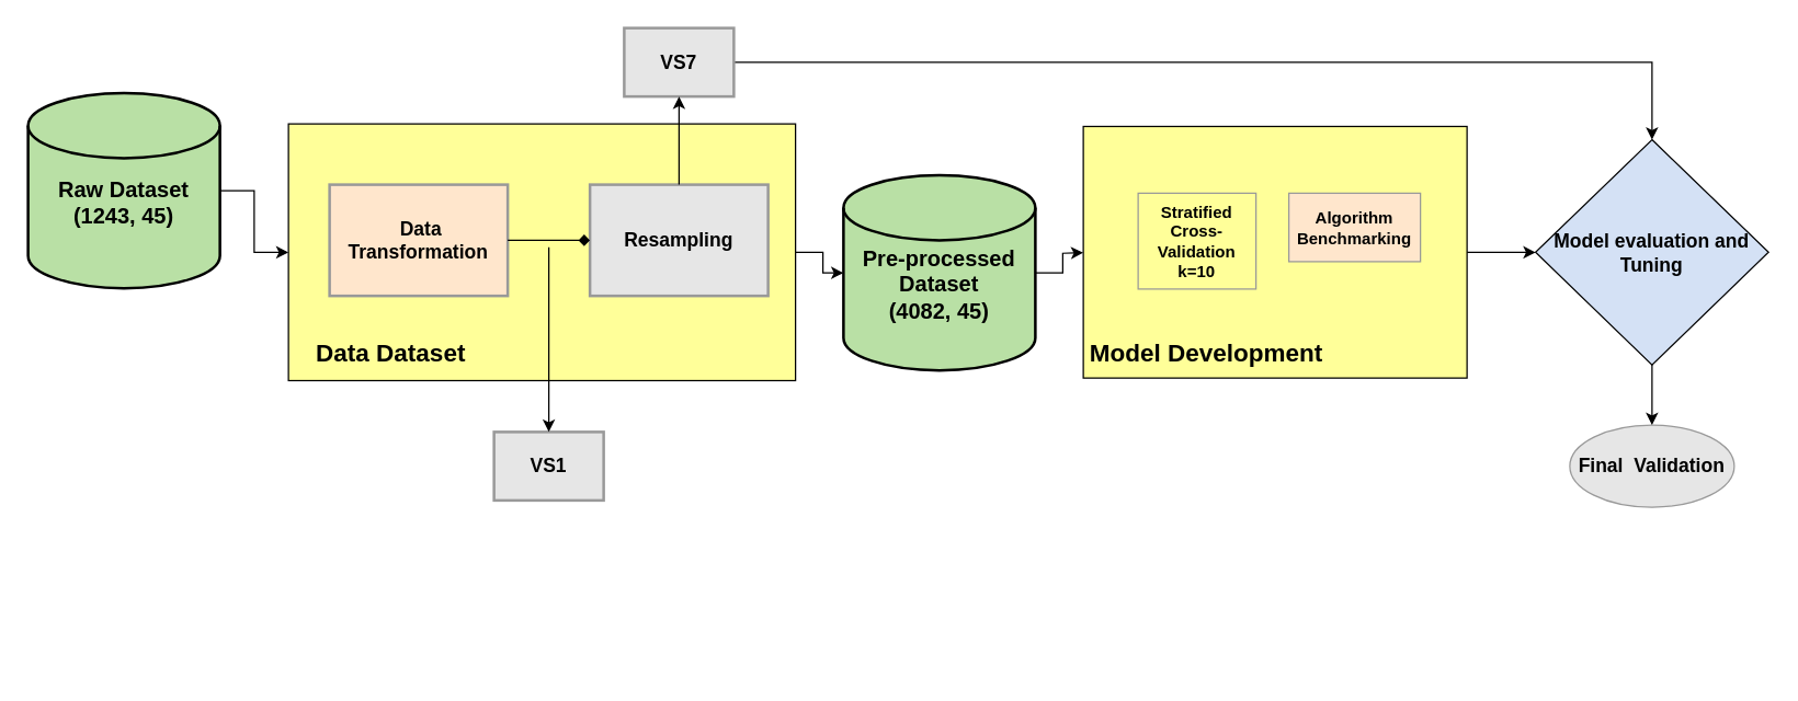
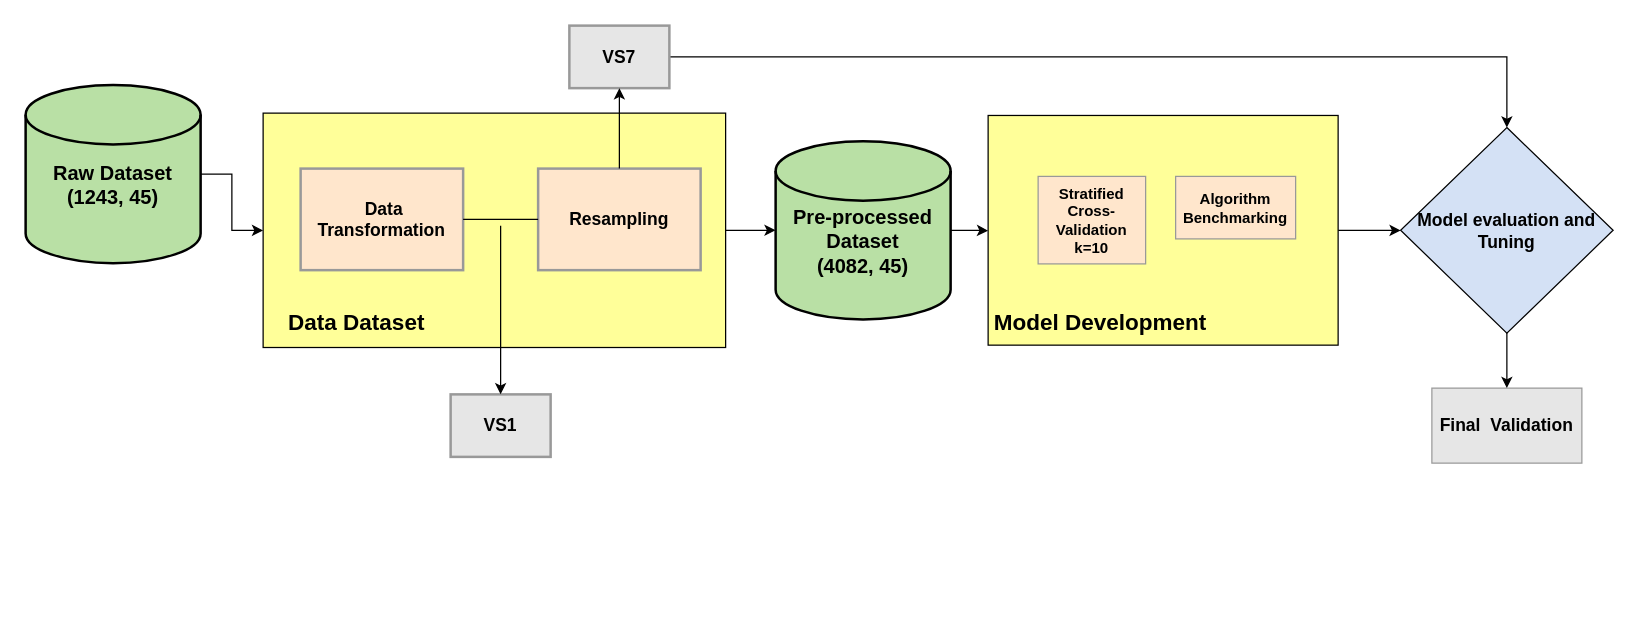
- <mxCell id="16" value="" style="endArrow=diamond;html=1;rounded=0;exitX=1;exitY=0.5;exitDx=0;exitDy=0;entryX=0;entryY=0.5;entryDx=0;entryDy=0;" edge="1" parent="11" source="14" target="15"><mxGeometry width="50" height="50" relative="1" as="geometry"><mxPoint x="260" y="240" as="sourcePoint" /><mxPoint x="310" y="190" as="targetPoint" /></mxGeometry></mxCell>
+ <mxCell id="16" value="" style="endArrow=none;html=1;rounded=0;exitX=1;exitY=0.5;exitDx=0;exitDy=0;entryX=0;entryY=0.5;entryDx=0;entryDy=0;" edge="1" parent="11" source="14" target="15"><mxGeometry width="50" height="50" relative="1" as="geometry"><mxPoint x="260" y="240" as="sourcePoint" /><mxPoint x="310" y="190" as="targetPoint" /></mxGeometry></mxCell>
- <mxCell id="15" value="&lt;div align=&quot;center&quot;&gt;&lt;font style=&quot;font-size: 14px;&quot;&gt;&lt;b&gt;Resampling&lt;br&gt;&lt;/b&gt;&lt;/font&gt;&lt;/div&gt;" style="rounded=0;whiteSpace=wrap;html=1;align=center;verticalAlign=middle;fillColor=#e6e6e6;strokeColor=#999999;strokeWidth=2;" vertex="1" parent="11"><mxGeometry x="220" y="114.38" width="130" height="81.25" as="geometry" /></mxCell>
+ <mxCell id="15" value="&lt;div align=&quot;center&quot;&gt;&lt;font style=&quot;font-size: 14px;&quot;&gt;&lt;b&gt;Resampling&lt;br&gt;&lt;/b&gt;&lt;/font&gt;&lt;/div&gt;" style="rounded=0;whiteSpace=wrap;html=1;align=center;verticalAlign=middle;fillColor=#FFE6CC;strokeColor=#999999;strokeWidth=2;" vertex="1" parent="11"><mxGeometry x="220" y="114.38" width="130" height="81.25" as="geometry" /></mxCell>
- <mxCell id="9" value="&lt;div&gt;&lt;b&gt;Stratified Cross-Validation&lt;/b&gt;&lt;/div&gt;&lt;div&gt;&lt;b&gt;k=10&lt;br&gt;&lt;/b&gt;&lt;/div&gt;" style="rounded=0;whiteSpace=wrap;html=1;fillColor=#ffff99;strokeColor=#999999;" vertex="1" parent="6"><mxGeometry x="40" y="48.75" width="86" height="70" as="geometry" /></mxCell>
+ <mxCell id="9" value="&lt;div&gt;&lt;b&gt;Stratified Cross-Validation&lt;/b&gt;&lt;/div&gt;&lt;div&gt;&lt;b&gt;k=10&lt;br&gt;&lt;/b&gt;&lt;/div&gt;" style="rounded=0;whiteSpace=wrap;html=1;fillColor=#FFE6CC;strokeColor=#999999;" vertex="1" parent="6"><mxGeometry x="40" y="48.75" width="86" height="70" as="geometry" /></mxCell>
- <mxCell id="22" value="&lt;div&gt;&lt;font style=&quot;font-size: 14px;&quot;&gt;&lt;br&gt;&lt;/font&gt;&lt;/div&gt;&lt;div&gt;&lt;font size=&quot;3&quot;&gt;&lt;b&gt;Pre-processed Dataset&lt;/b&gt;&lt;/font&gt;&lt;/div&gt;&lt;font size=&quot;3&quot;&gt;&lt;b&gt;(4082, 45)&lt;/b&gt;&lt;/font&gt;" style="strokeWidth=2;html=1;shape=mxgraph.flowchart.database;whiteSpace=wrap;fillColor=#B9E0A5;" vertex="1" parent="1"><mxGeometry x="615" y="127.5" width="140" height="142.5" as="geometry" /></mxCell>
+ <mxCell id="22" value="&lt;div&gt;&lt;font style=&quot;font-size: 14px;&quot;&gt;&lt;br&gt;&lt;/font&gt;&lt;/div&gt;&lt;div&gt;&lt;font size=&quot;3&quot;&gt;&lt;b&gt;Pre-processed Dataset&lt;/b&gt;&lt;/font&gt;&lt;/div&gt;&lt;font size=&quot;3&quot;&gt;&lt;b&gt;(4082, 45)&lt;/b&gt;&lt;/font&gt;" style="strokeWidth=2;html=1;shape=mxgraph.flowchart.database;whiteSpace=wrap;fillColor=#B9E0A5;" vertex="1" parent="1"><mxGeometry x="620" y="112.5" width="140" height="142.5" as="geometry" /></mxCell>
- <mxCell id="25" value="&lt;font style=&quot;font-size: 14px;&quot;&gt;&lt;b&gt;Final&amp;nbsp; Validation&lt;br&gt;&lt;/b&gt;&lt;/font&gt;" style="ellipse;whiteSpace=wrap;html=1;fillColor=#E6E6E6;strokeColor=#999999;" vertex="1" parent="23"><mxGeometry x="25" y="208.5" width="120" height="60" as="geometry" /></mxCell>
+ <mxCell id="25" value="&lt;font style=&quot;font-size: 14px;&quot;&gt;&lt;b&gt;Final&amp;nbsp; Validation&lt;br&gt;&lt;/b&gt;&lt;/font&gt;" style="whiteSpace=wrap;html=1;fillColor=#E6E6E6;strokeColor=#999999;" vertex="1" parent="23"><mxGeometry x="25" y="208.5" width="120" height="60" as="geometry" /></mxCell>
